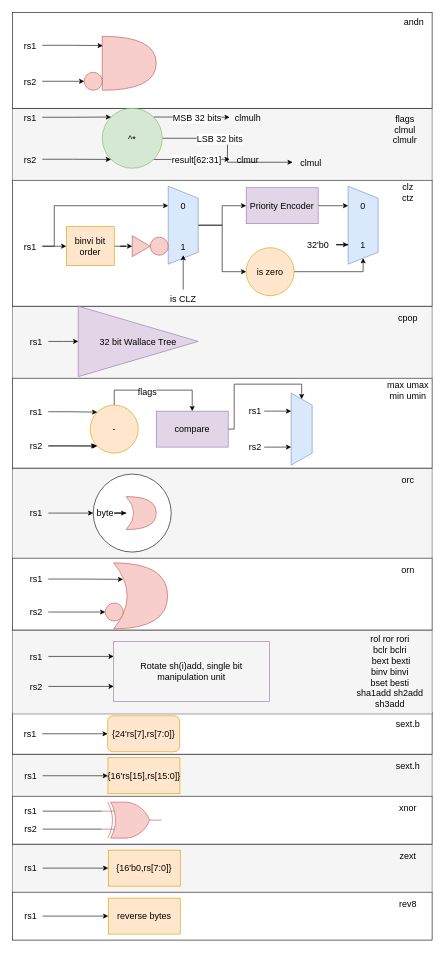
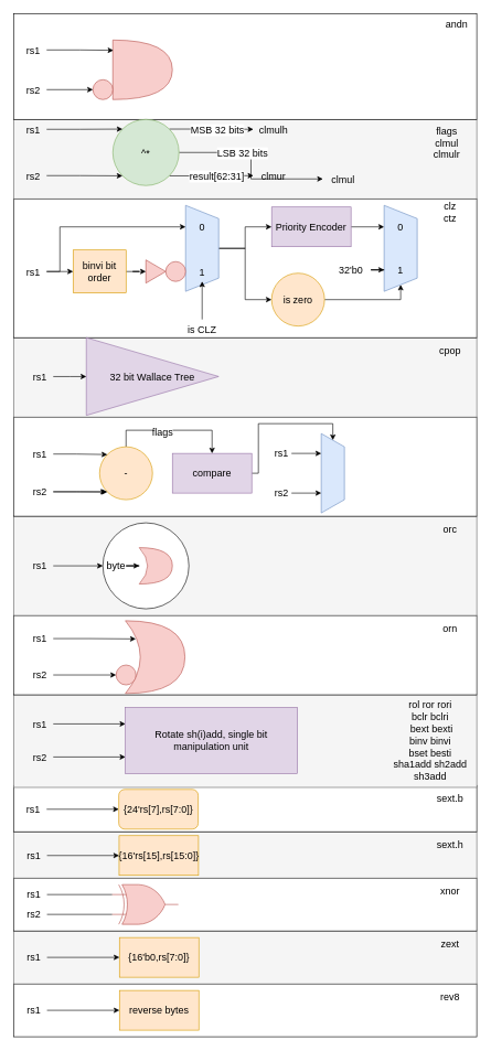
- <mxCell id="118" value="max umax&lt;div style=&quot;font-size: 15px;&quot;&gt;min umin&lt;/div&gt;" style="text;html=1;align=center;verticalAlign=middle;whiteSpace=wrap;rounded=0;fontSize=15;" vertex="1" parent="1"><mxGeometry x="640" y="630" width="80" height="40" as="geometry" /></mxCell>
- <mxCell id="72" value="Rotate sh(i)add, single bit manipulation unit" style="rounded=0;whiteSpace=wrap;html=1;fontSize=15;fillColor=#f5f5f5;strokeColor=#9673a6;" vertex="1" parent="1"><mxGeometry x="189" y="1069" width="260" height="100" as="geometry" /></mxCell>
+ <mxCell id="72" value="Rotate sh(i)add, single bit manipulation unit" style="rounded=0;whiteSpace=wrap;html=1;fontSize=15;fillColor=#e1d5e7;strokeColor=#9673a6;" vertex="1" parent="1"><mxGeometry x="189" y="1069" width="260" height="100" as="geometry" /></mxCell>
